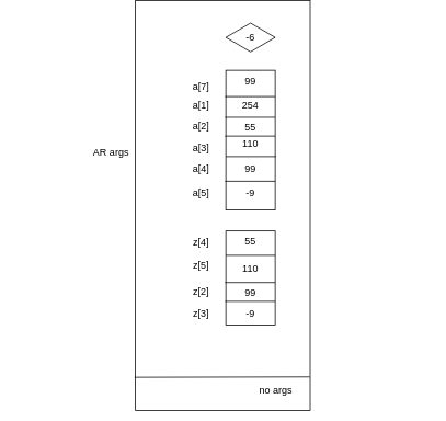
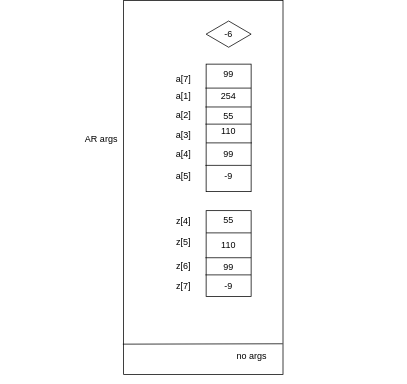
- <mxCell id="27" value="z[2]" style="text;html=1;strokeColor=none;fillColor=none;align=center;verticalAlign=middle;whiteSpace=wrap;rounded=0;" vertex="1" parent="1"><mxGeometry x="219" y="334" width="50" height="25" as="geometry" /></mxCell>
+ <mxCell id="27" value="z[6]" style="text;html=1;strokeColor=none;fillColor=none;align=center;verticalAlign=middle;whiteSpace=wrap;rounded=0;" vertex="1" parent="1"><mxGeometry x="219" y="334" width="50" height="25" as="geometry" /></mxCell>
- <mxCell id="28" value="z[3]" style="text;html=1;strokeColor=none;fillColor=none;align=center;verticalAlign=middle;whiteSpace=wrap;rounded=0;" vertex="1" parent="1"><mxGeometry x="214" y="359" width="60" height="30" as="geometry" /></mxCell>
+ <mxCell id="28" value="z[7]" style="text;html=1;strokeColor=none;fillColor=none;align=center;verticalAlign=middle;whiteSpace=wrap;rounded=0;" vertex="1" parent="1"><mxGeometry x="214" y="359" width="60" height="30" as="geometry" /></mxCell>
